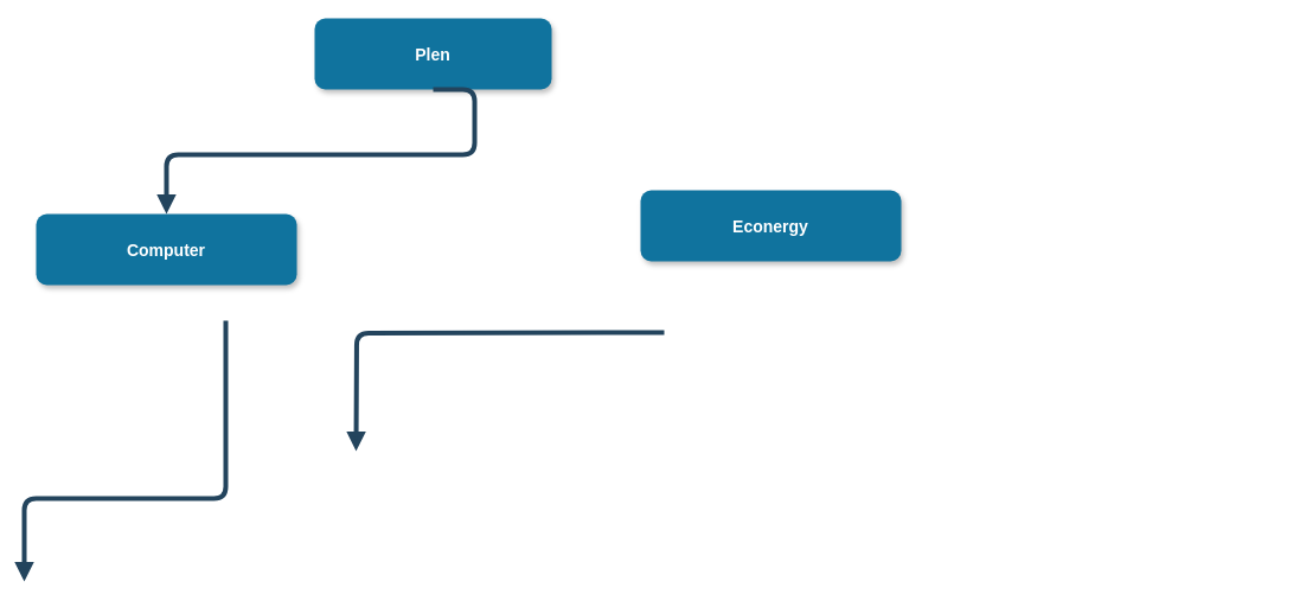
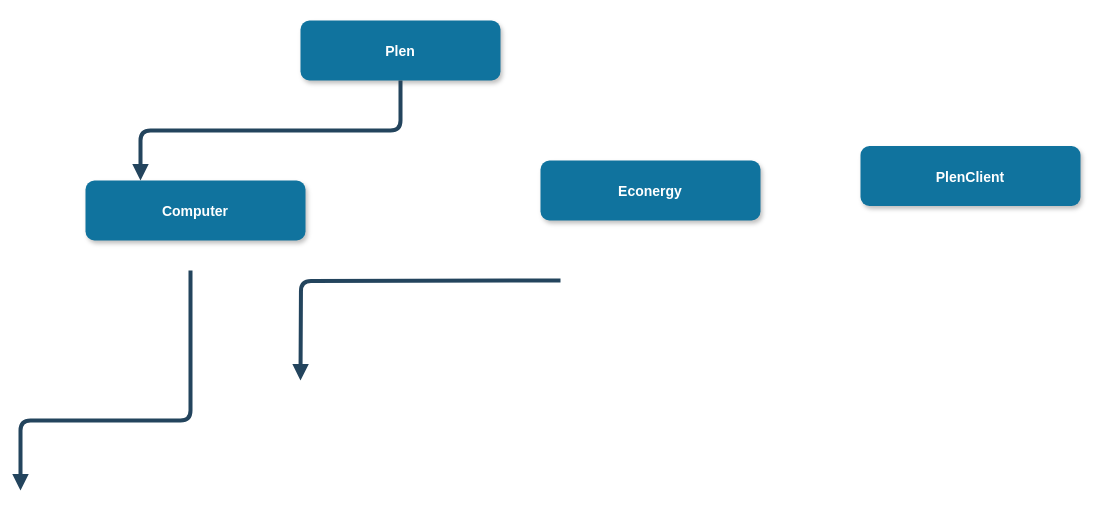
- <mxCell id="2" value="Plen" style="rounded=1;fillColor=#10739E;strokeColor=none;shadow=1;gradientColor=none;fontStyle=1;fontColor=#FFFFFF;fontSize=14;" parent="1" vertex="1"><mxGeometry x="265" y="15" width="200" height="60" as="geometry" /></mxCell>
+ <mxCell id="2" value="Plen" style="rounded=1;fillColor=#10739E;strokeColor=none;shadow=1;gradientColor=none;fontStyle=1;fontColor=#FFFFFF;fontSize=14;" parent="1" vertex="1"><mxGeometry x="300" y="20" width="200" height="60" as="geometry" /></mxCell>
+ <mxCell id="7" value="PlenClient" style="rounded=1;fillColor=#10739E;strokeColor=none;shadow=1;gradientColor=none;fontStyle=1;fontColor=#FFFFFF;fontSize=14;" vertex="1" parent="1"><mxGeometry x="860" y="145.5" width="220" height="60" as="geometry" /></mxCell>
- <mxCell id="3" value="Computer" style="rounded=1;fillColor=#10739E;strokeColor=none;shadow=1;gradientColor=none;fontStyle=1;fontColor=#FFFFFF;fontSize=14;" parent="1" vertex="1"><mxGeometry x="30" y="180" width="220" height="60" as="geometry" /></mxCell>
+ <mxCell id="3" value="Computer" style="rounded=1;fillColor=#10739E;strokeColor=none;shadow=1;gradientColor=none;fontStyle=1;fontColor=#FFFFFF;fontSize=14;" parent="1" vertex="1"><mxGeometry x="85" y="180" width="220" height="60" as="geometry" /></mxCell>
